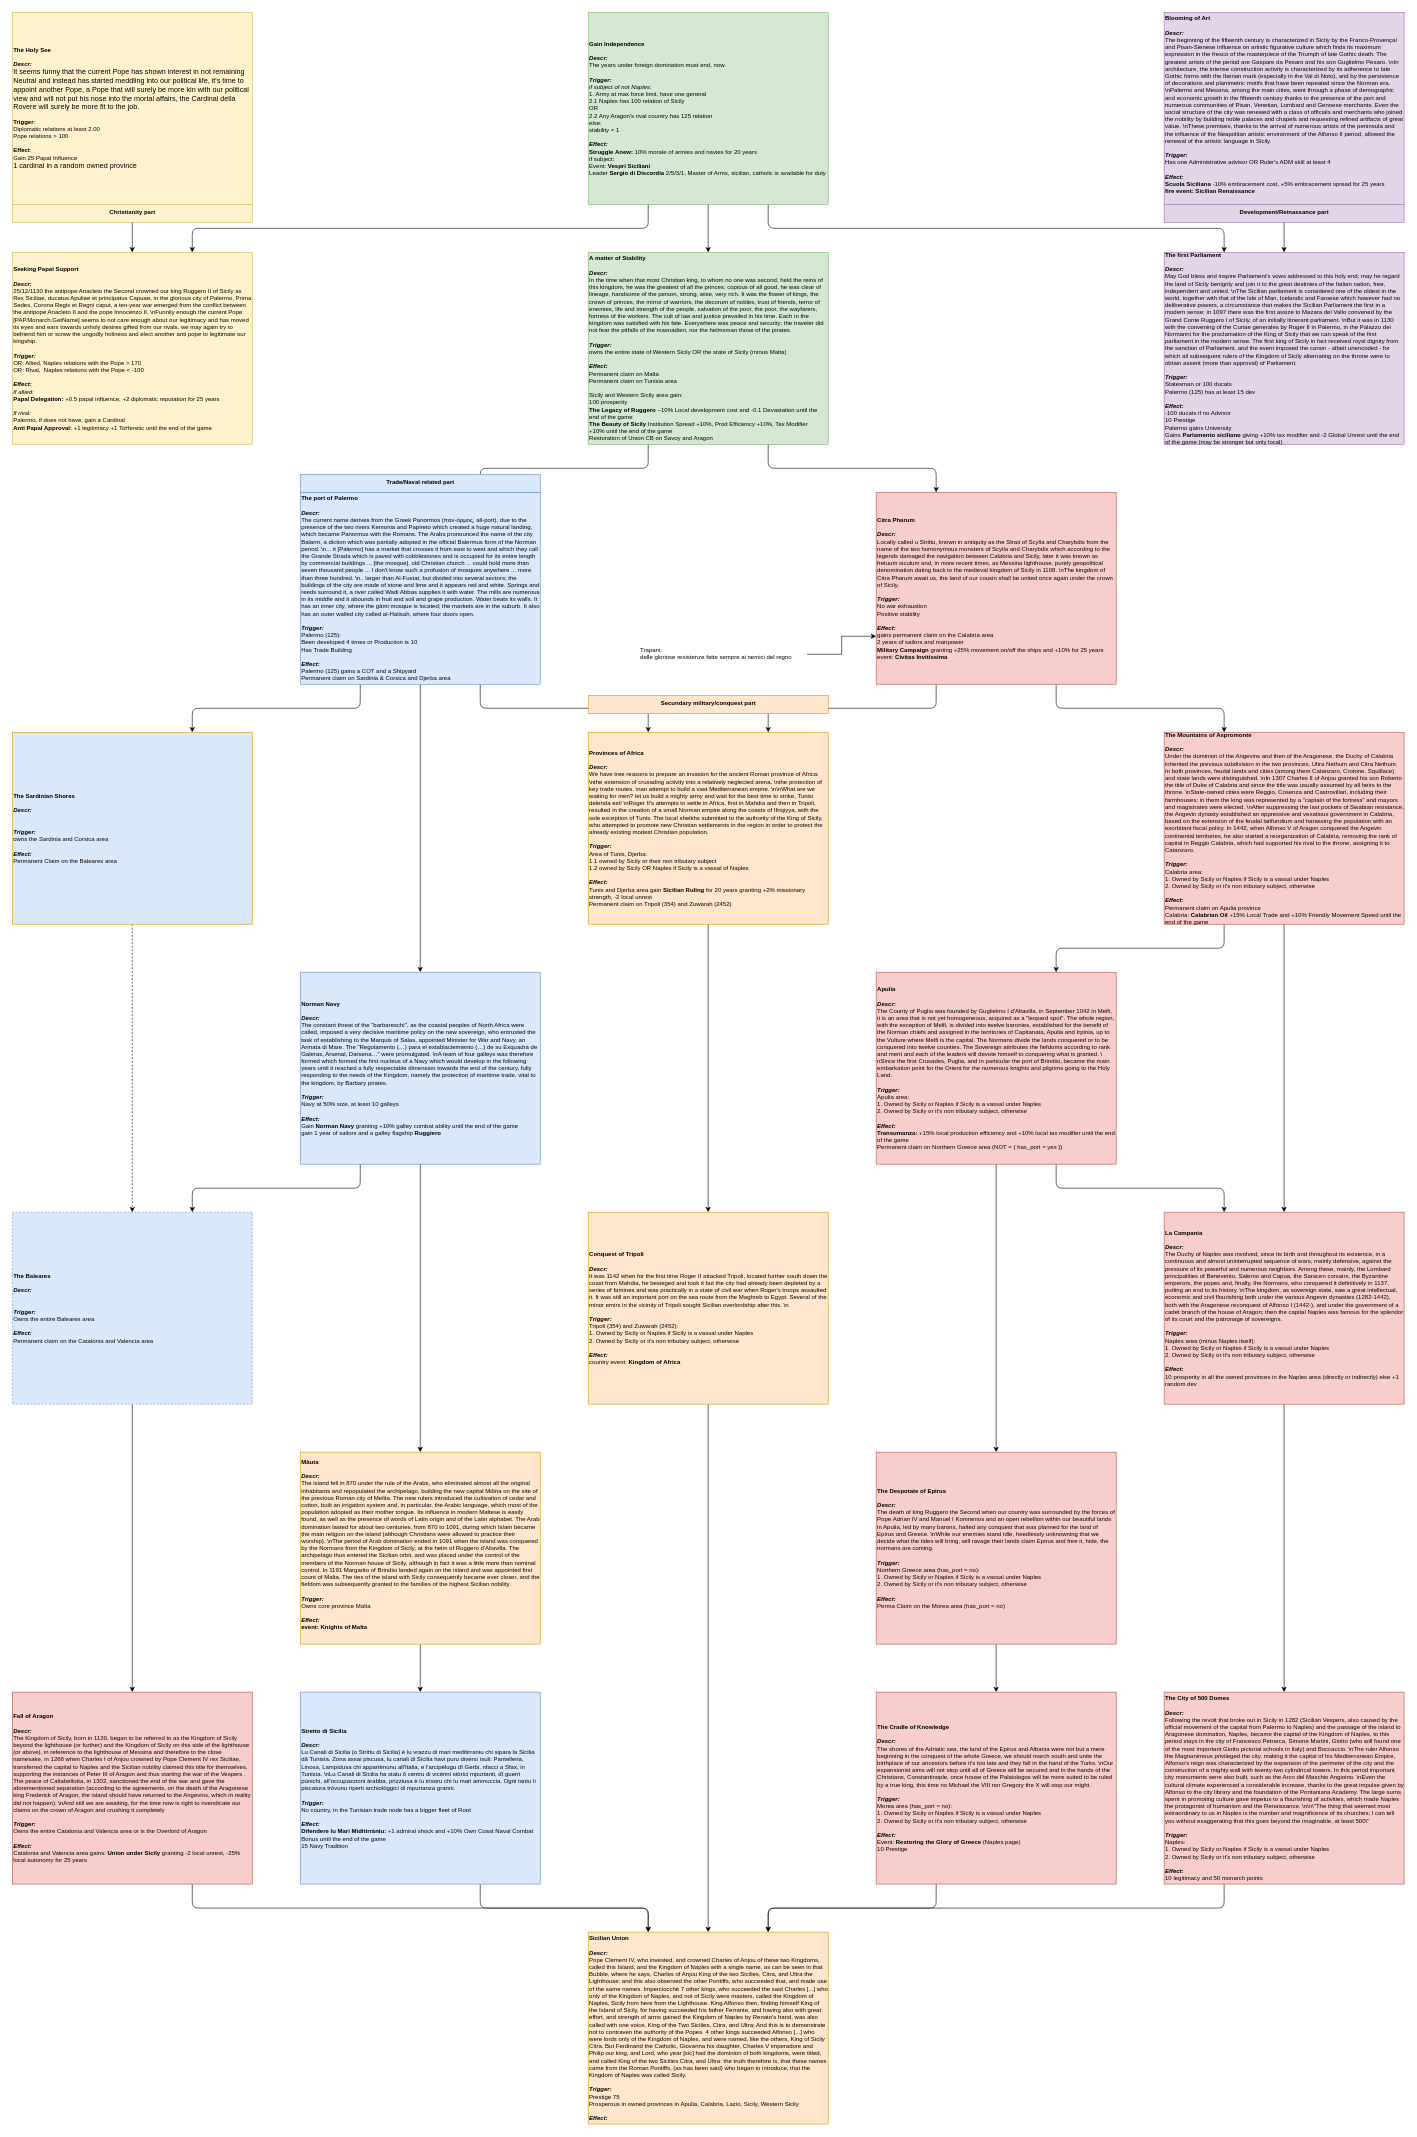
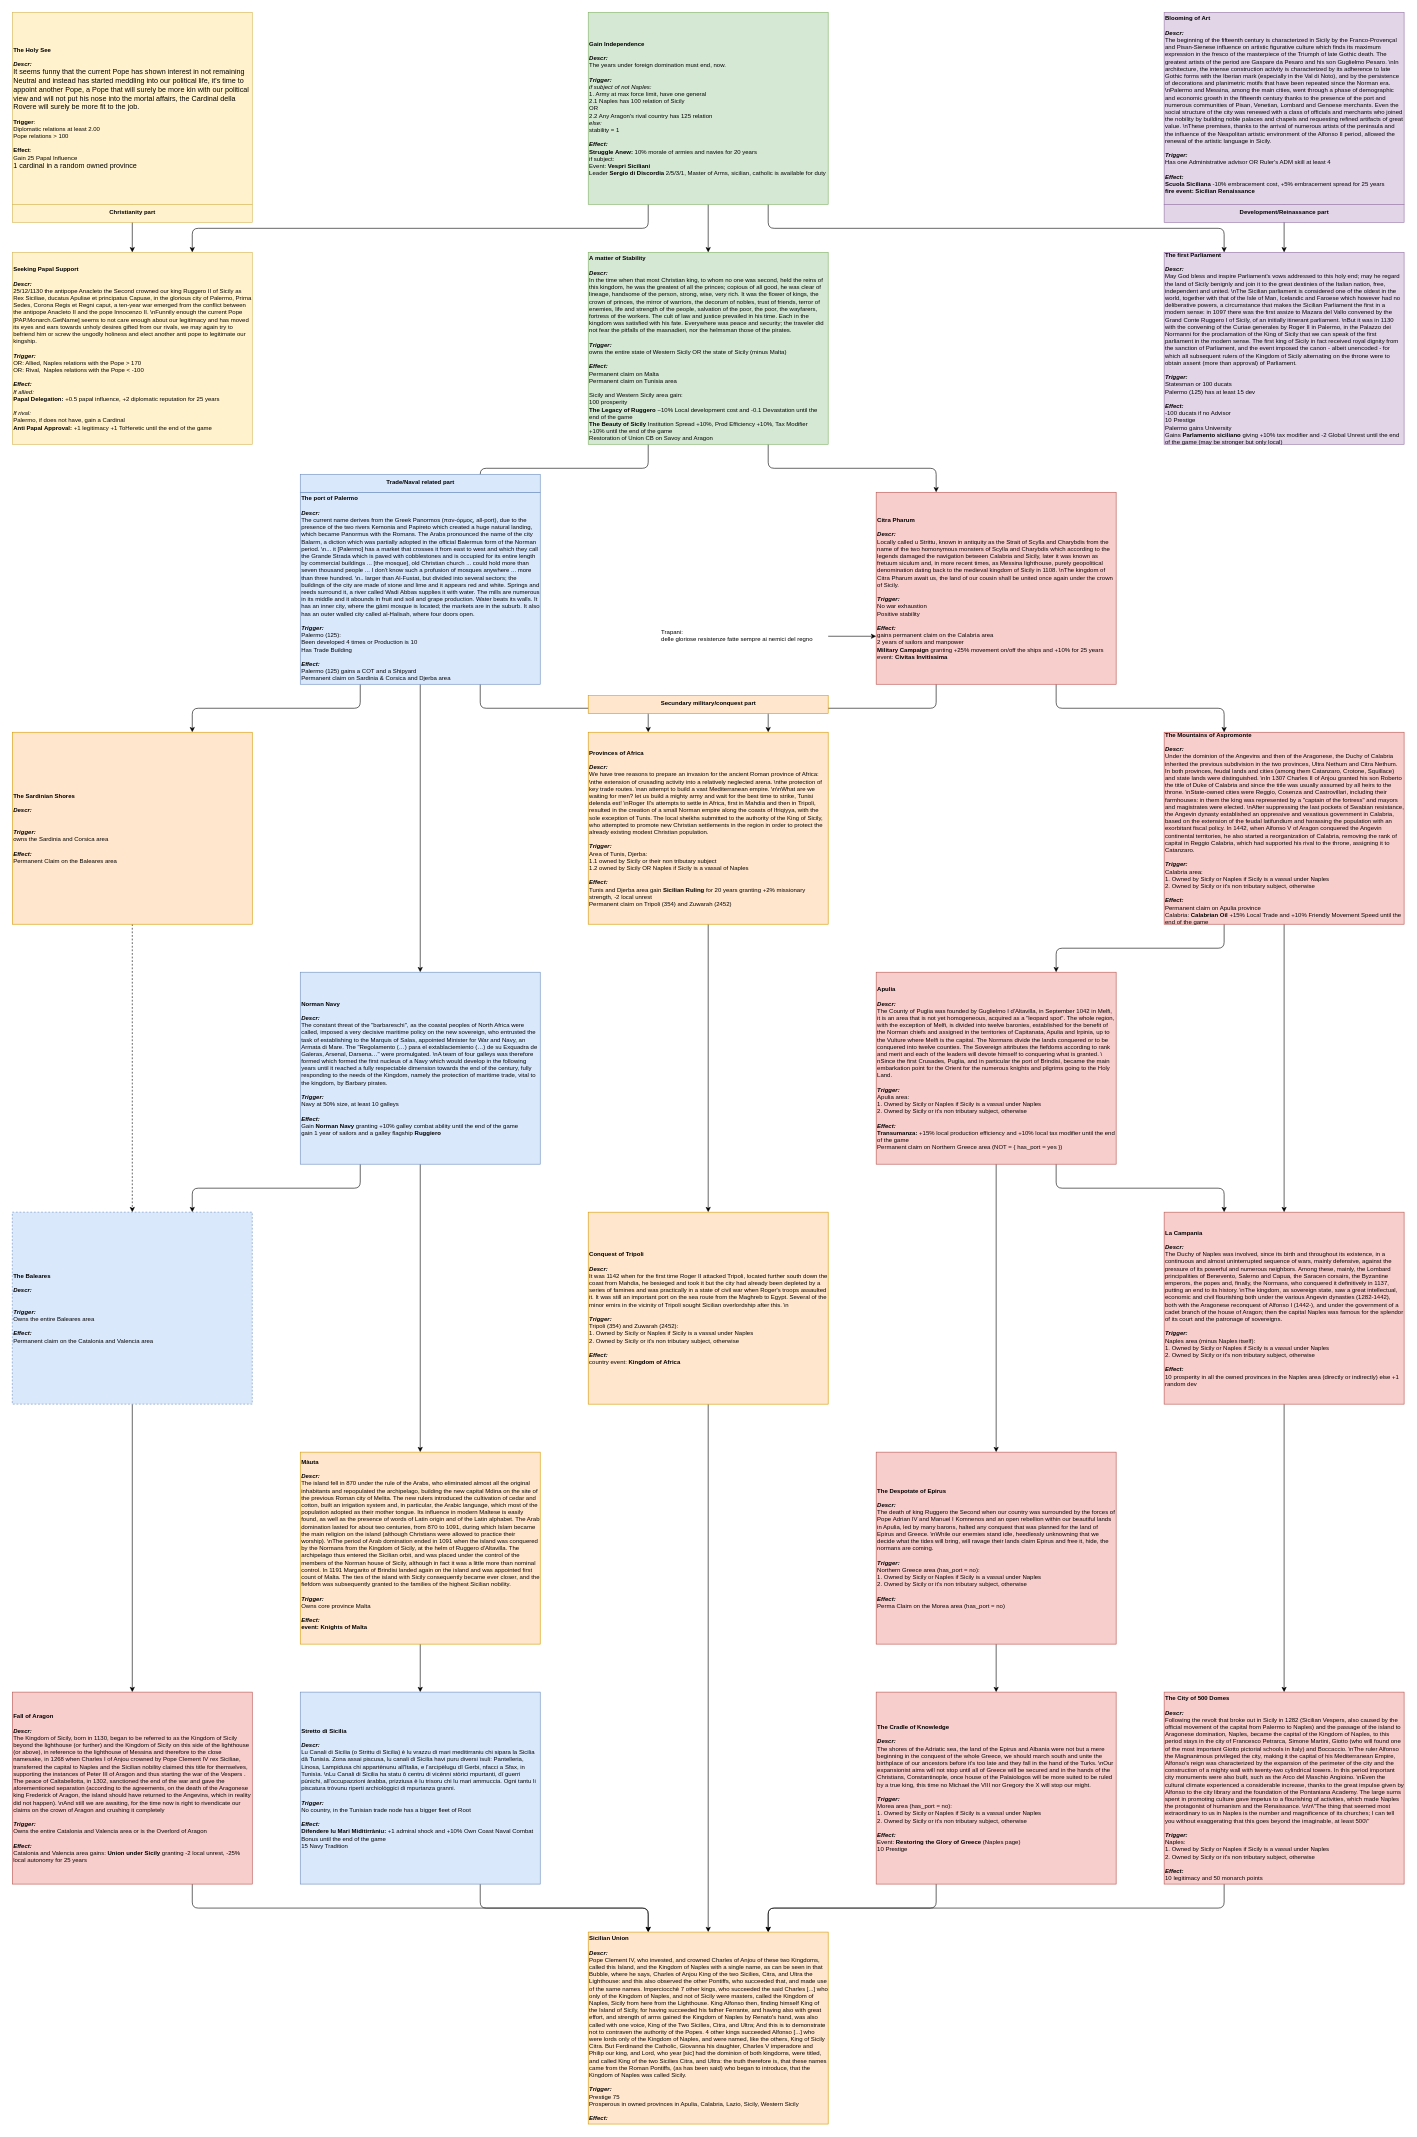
- <mxCell id="59" value="Trapani:&lt;br&gt;delle gloriose resistenze fatte sempre ai nemici del regno" style="text;whiteSpace=wrap;html=1;fontSize=10;" parent="1" vertex="1"><mxGeometry x="1065" y="1070" width="280" height="40" as="geometry" /></mxCell>
+ <mxCell id="59" value="Trapani:&lt;br&gt;delle gloriose resistenze fatte sempre ai nemici del regno" style="text;whiteSpace=wrap;html=1;fontSize=10;" parent="1" vertex="1"><mxGeometry x="1100" y="1040" width="280" height="40" as="geometry" /></mxCell>
- <mxCell id="17" value="&lt;div style=&quot;font-size: 10px&quot;&gt;&lt;div style=&quot;font-size: 10px&quot;&gt;&lt;b style=&quot;font-size: 10px&quot;&gt;The Sardinian Shores&lt;/b&gt;&lt;/div&gt;&lt;div style=&quot;font-size: 10px&quot;&gt;&lt;b style=&quot;font-size: 10px&quot;&gt;&lt;br style=&quot;font-size: 10px&quot;&gt;&lt;/b&gt;&lt;/div&gt;&lt;div style=&quot;font-size: 10px&quot;&gt;&lt;i style=&quot;font-size: 10px&quot;&gt;&lt;b style=&quot;font-size: 10px&quot;&gt;Descr:&lt;/b&gt;&lt;/i&gt;&lt;/div&gt;&lt;div style=&quot;font-size: 10px&quot;&gt;&lt;br style=&quot;font-size: 10px&quot;&gt;&lt;/div&gt;&lt;div style=&quot;font-size: 10px&quot;&gt;&lt;br style=&quot;font-size: 10px&quot;&gt;&lt;/div&gt;&lt;div style=&quot;font-size: 10px&quot;&gt;&lt;i style=&quot;font-size: 10px&quot;&gt;&lt;b style=&quot;font-size: 10px&quot;&gt;Trigger:&lt;/b&gt;&lt;/i&gt;&lt;/div&gt;&lt;div style=&quot;font-size: 10px&quot;&gt;owns the Sardinia and Corsica area&lt;/div&gt;&lt;div style=&quot;font-size: 10px&quot;&gt;&lt;br style=&quot;font-size: 10px&quot;&gt;&lt;/div&gt;&lt;div style=&quot;font-size: 10px&quot;&gt;&lt;b style=&quot;font-size: 10px&quot;&gt;&lt;i style=&quot;font-size: 10px&quot;&gt;Effect:&lt;/i&gt;&lt;/b&gt;&lt;/div&gt;&lt;div style=&quot;font-size: 10px&quot;&gt;Permanent Claim on the Baleares area&lt;/div&gt;&lt;/div&gt;" style="rounded=0;whiteSpace=wrap;html=1;align=left;fontSize=10;fillColor=#dae8fc;strokeColor=#d79b00;" parent="1" vertex="1"><mxGeometry y="1220" width="400" height="320" as="geometry" x="20" /></mxCell>
+ <mxCell id="17" value="&lt;div style=&quot;font-size: 10px&quot;&gt;&lt;div style=&quot;font-size: 10px&quot;&gt;&lt;b style=&quot;font-size: 10px&quot;&gt;The Sardinian Shores&lt;/b&gt;&lt;/div&gt;&lt;div style=&quot;font-size: 10px&quot;&gt;&lt;b style=&quot;font-size: 10px&quot;&gt;&lt;br style=&quot;font-size: 10px&quot;&gt;&lt;/b&gt;&lt;/div&gt;&lt;div style=&quot;font-size: 10px&quot;&gt;&lt;i style=&quot;font-size: 10px&quot;&gt;&lt;b style=&quot;font-size: 10px&quot;&gt;Descr:&lt;/b&gt;&lt;/i&gt;&lt;/div&gt;&lt;div style=&quot;font-size: 10px&quot;&gt;&lt;br style=&quot;font-size: 10px&quot;&gt;&lt;/div&gt;&lt;div style=&quot;font-size: 10px&quot;&gt;&lt;br style=&quot;font-size: 10px&quot;&gt;&lt;/div&gt;&lt;div style=&quot;font-size: 10px&quot;&gt;&lt;i style=&quot;font-size: 10px&quot;&gt;&lt;b style=&quot;font-size: 10px&quot;&gt;Trigger:&lt;/b&gt;&lt;/i&gt;&lt;/div&gt;&lt;div style=&quot;font-size: 10px&quot;&gt;owns the Sardinia and Corsica area&lt;/div&gt;&lt;div style=&quot;font-size: 10px&quot;&gt;&lt;br style=&quot;font-size: 10px&quot;&gt;&lt;/div&gt;&lt;div style=&quot;font-size: 10px&quot;&gt;&lt;b style=&quot;font-size: 10px&quot;&gt;&lt;i style=&quot;font-size: 10px&quot;&gt;Effect:&lt;/i&gt;&lt;/b&gt;&lt;/div&gt;&lt;div style=&quot;font-size: 10px&quot;&gt;Permanent Claim on the Baleares area&lt;/div&gt;&lt;/div&gt;" style="rounded=0;whiteSpace=wrap;html=1;align=left;fontSize=10;fillColor=#ffe6cc;strokeColor=#d79b00;" parent="1" vertex="1"><mxGeometry y="1220" width="400" height="320" as="geometry" x="20" /></mxCell>
